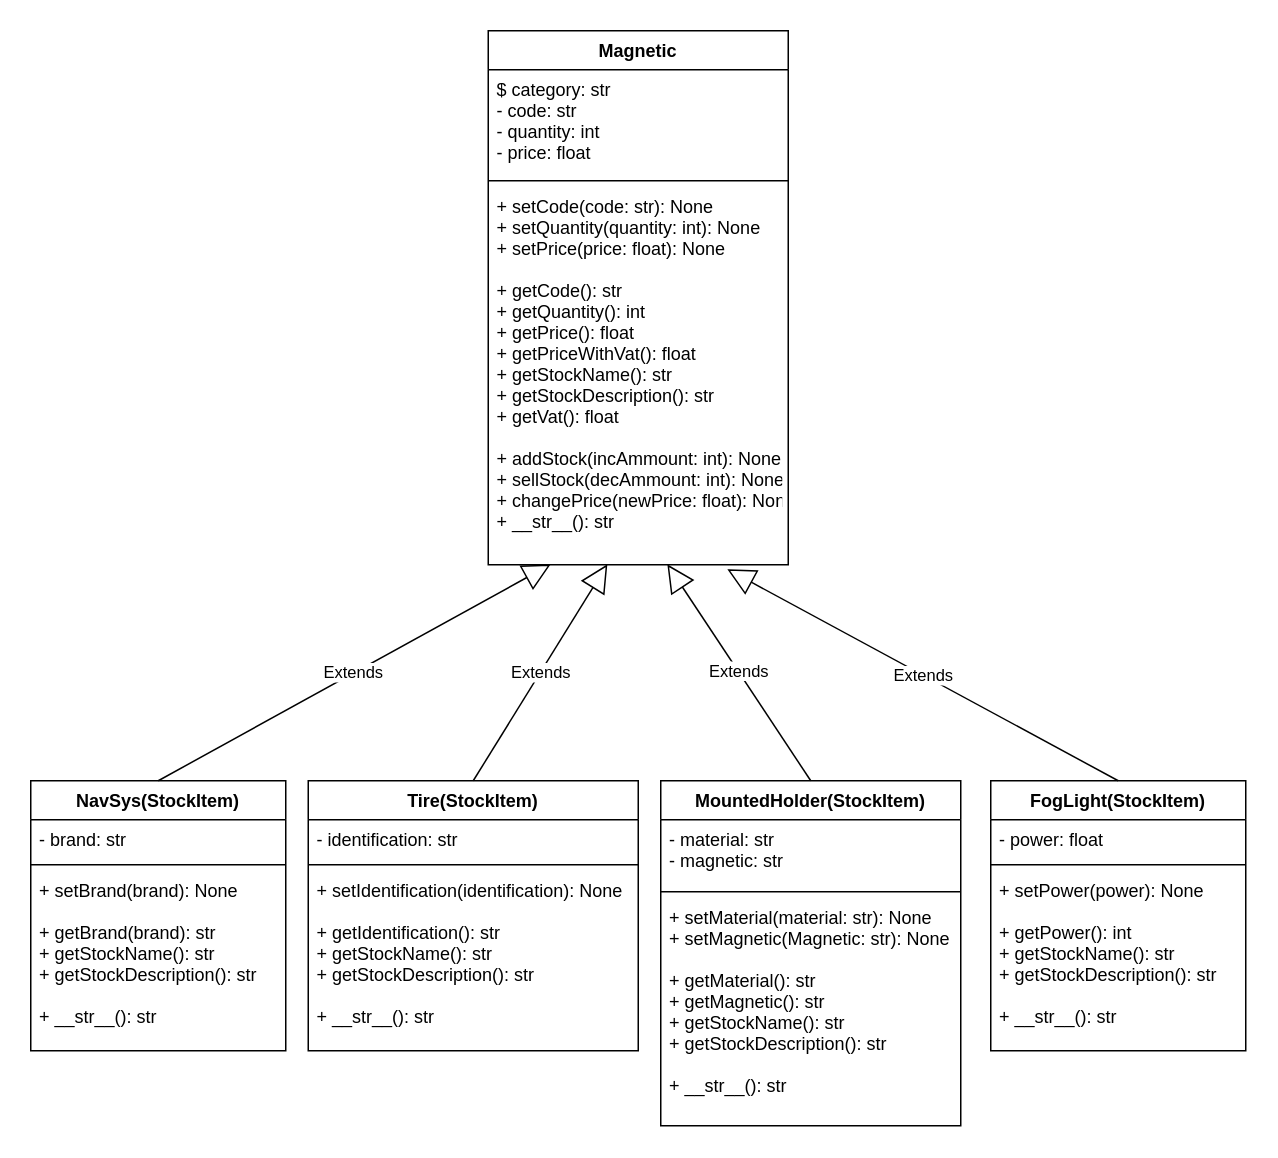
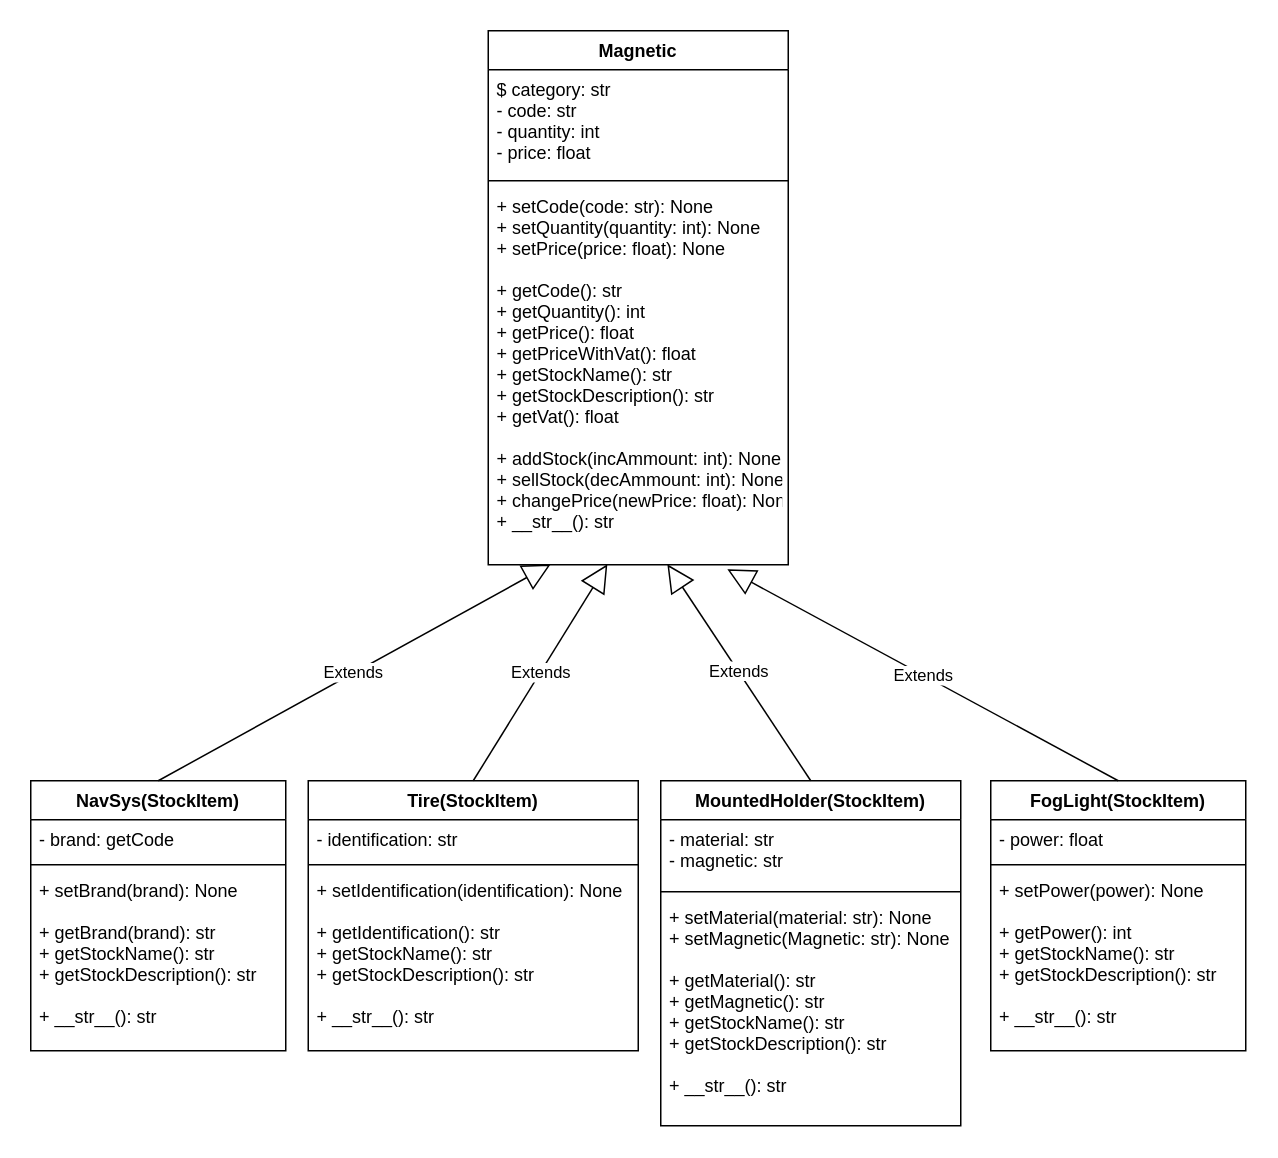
- <mxCell id="19" value="- brand: str" style="text;strokeColor=none;fillColor=none;align=left;verticalAlign=top;spacingLeft=4;spacingRight=4;overflow=hidden;rotatable=0;points=[[0,0.5],[1,0.5]];portConstraint=eastwest;" parent="18" vertex="1"><mxGeometry y="26" width="170" height="26" as="geometry" /></mxCell>
+ <mxCell id="19" value="- brand: getCode" style="text;strokeColor=none;fillColor=none;align=left;verticalAlign=top;spacingLeft=4;spacingRight=4;overflow=hidden;rotatable=0;points=[[0,0.5],[1,0.5]];portConstraint=eastwest;" parent="18" vertex="1"><mxGeometry y="26" width="170" height="26" as="geometry" /></mxCell>
